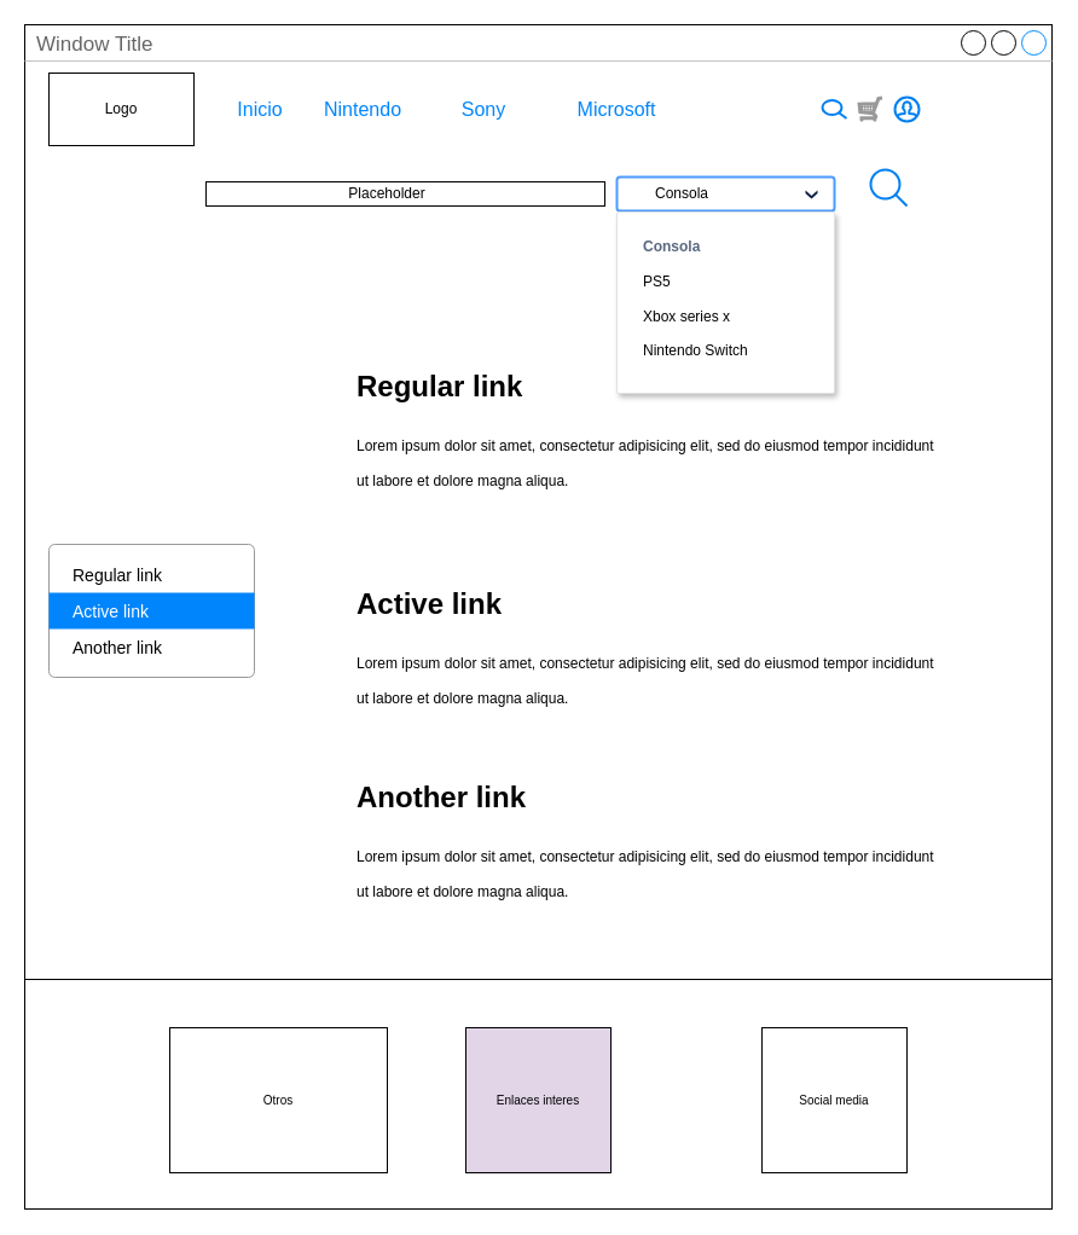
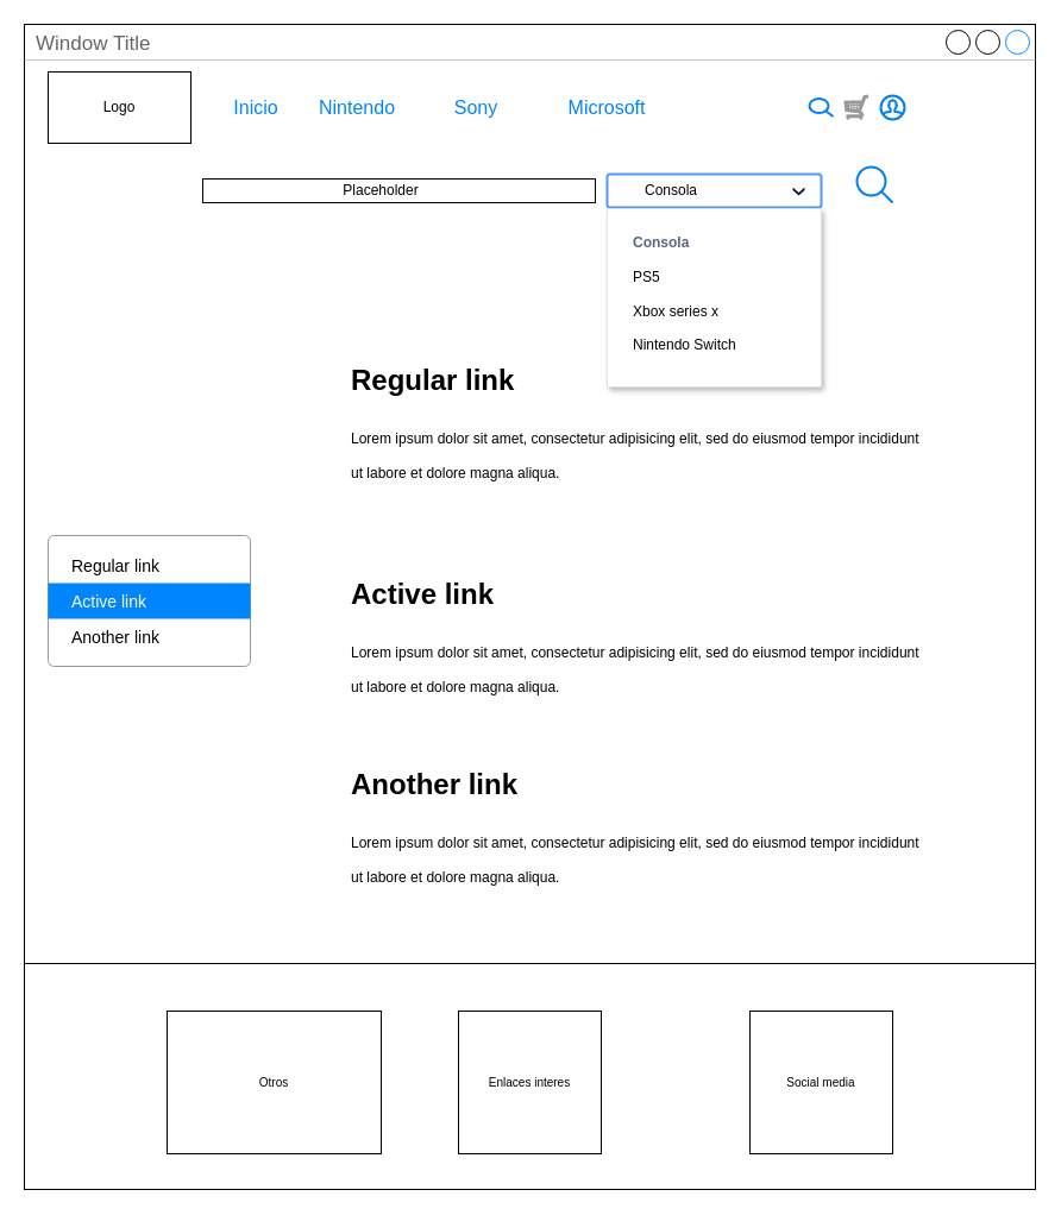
- <mxCell id="27" value="Enlaces interes" style="rounded=0;whiteSpace=wrap;html=1;fontSize=10;fillColor=#e1d5e7;" vertex="1" parent="1"><mxGeometry x="385" y="850" width="120" height="120" as="geometry" /></mxCell>
+ <mxCell id="27" value="Enlaces interes" style="rounded=0;whiteSpace=wrap;html=1;fontSize=10;" vertex="1" parent="1"><mxGeometry x="385" y="850" width="120" height="120" as="geometry" /></mxCell>
